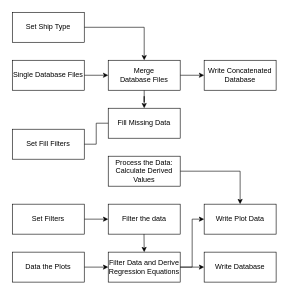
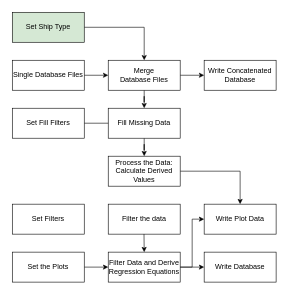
- <mxCell id="26" value="Set Ship Type" style="rounded=0;whiteSpace=wrap;html=1;" vertex="1" parent="1"><mxGeometry x="20" y="20" width="120" height="50" as="geometry" /></mxCell>
+ <mxCell id="26" value="Set Ship Type" style="rounded=0;whiteSpace=wrap;html=1;fillColor=#d5e8d4;" vertex="1" parent="1"><mxGeometry x="20" y="20" width="120" height="50" as="geometry" /></mxCell>
- <mxCell id="11" value="Set Fill Filters" style="rounded=0;whiteSpace=wrap;html=1;" vertex="1" parent="1"><mxGeometry x="20" y="215" width="120" height="50" as="geometry" /></mxCell>
+ <mxCell id="11" value="Set Fill Filters" style="rounded=0;whiteSpace=wrap;html=1;" vertex="1" parent="1"><mxGeometry x="20" y="180" width="120" height="50" as="geometry" /></mxCell>
+ <mxCell id="6" value="" style="edgeStyle=orthogonalEdgeStyle;rounded=0;orthogonalLoop=1;jettySize=auto;html=1;" edge="1" parent="1" source="7" target="13"><mxGeometry relative="1" as="geometry" /></mxCell>
- <mxCell id="8" value="" style="edgeStyle=orthogonalEdgeStyle;rounded=0;orthogonalLoop=1;jettySize=auto;html=1;" edge="1" parent="1" source="9" target="14"><mxGeometry relative="1" as="geometry" /></mxCell>
- <mxCell id="20" value="Data the Plots" style="rounded=0;whiteSpace=wrap;html=1;" vertex="1" parent="1"><mxGeometry x="20" y="420" width="120" height="50" as="geometry" /></mxCell>
+ <mxCell id="20" value="Set the Plots" style="rounded=0;whiteSpace=wrap;html=1;" vertex="1" parent="1"><mxGeometry x="20" y="420" width="120" height="50" as="geometry" /></mxCell>
